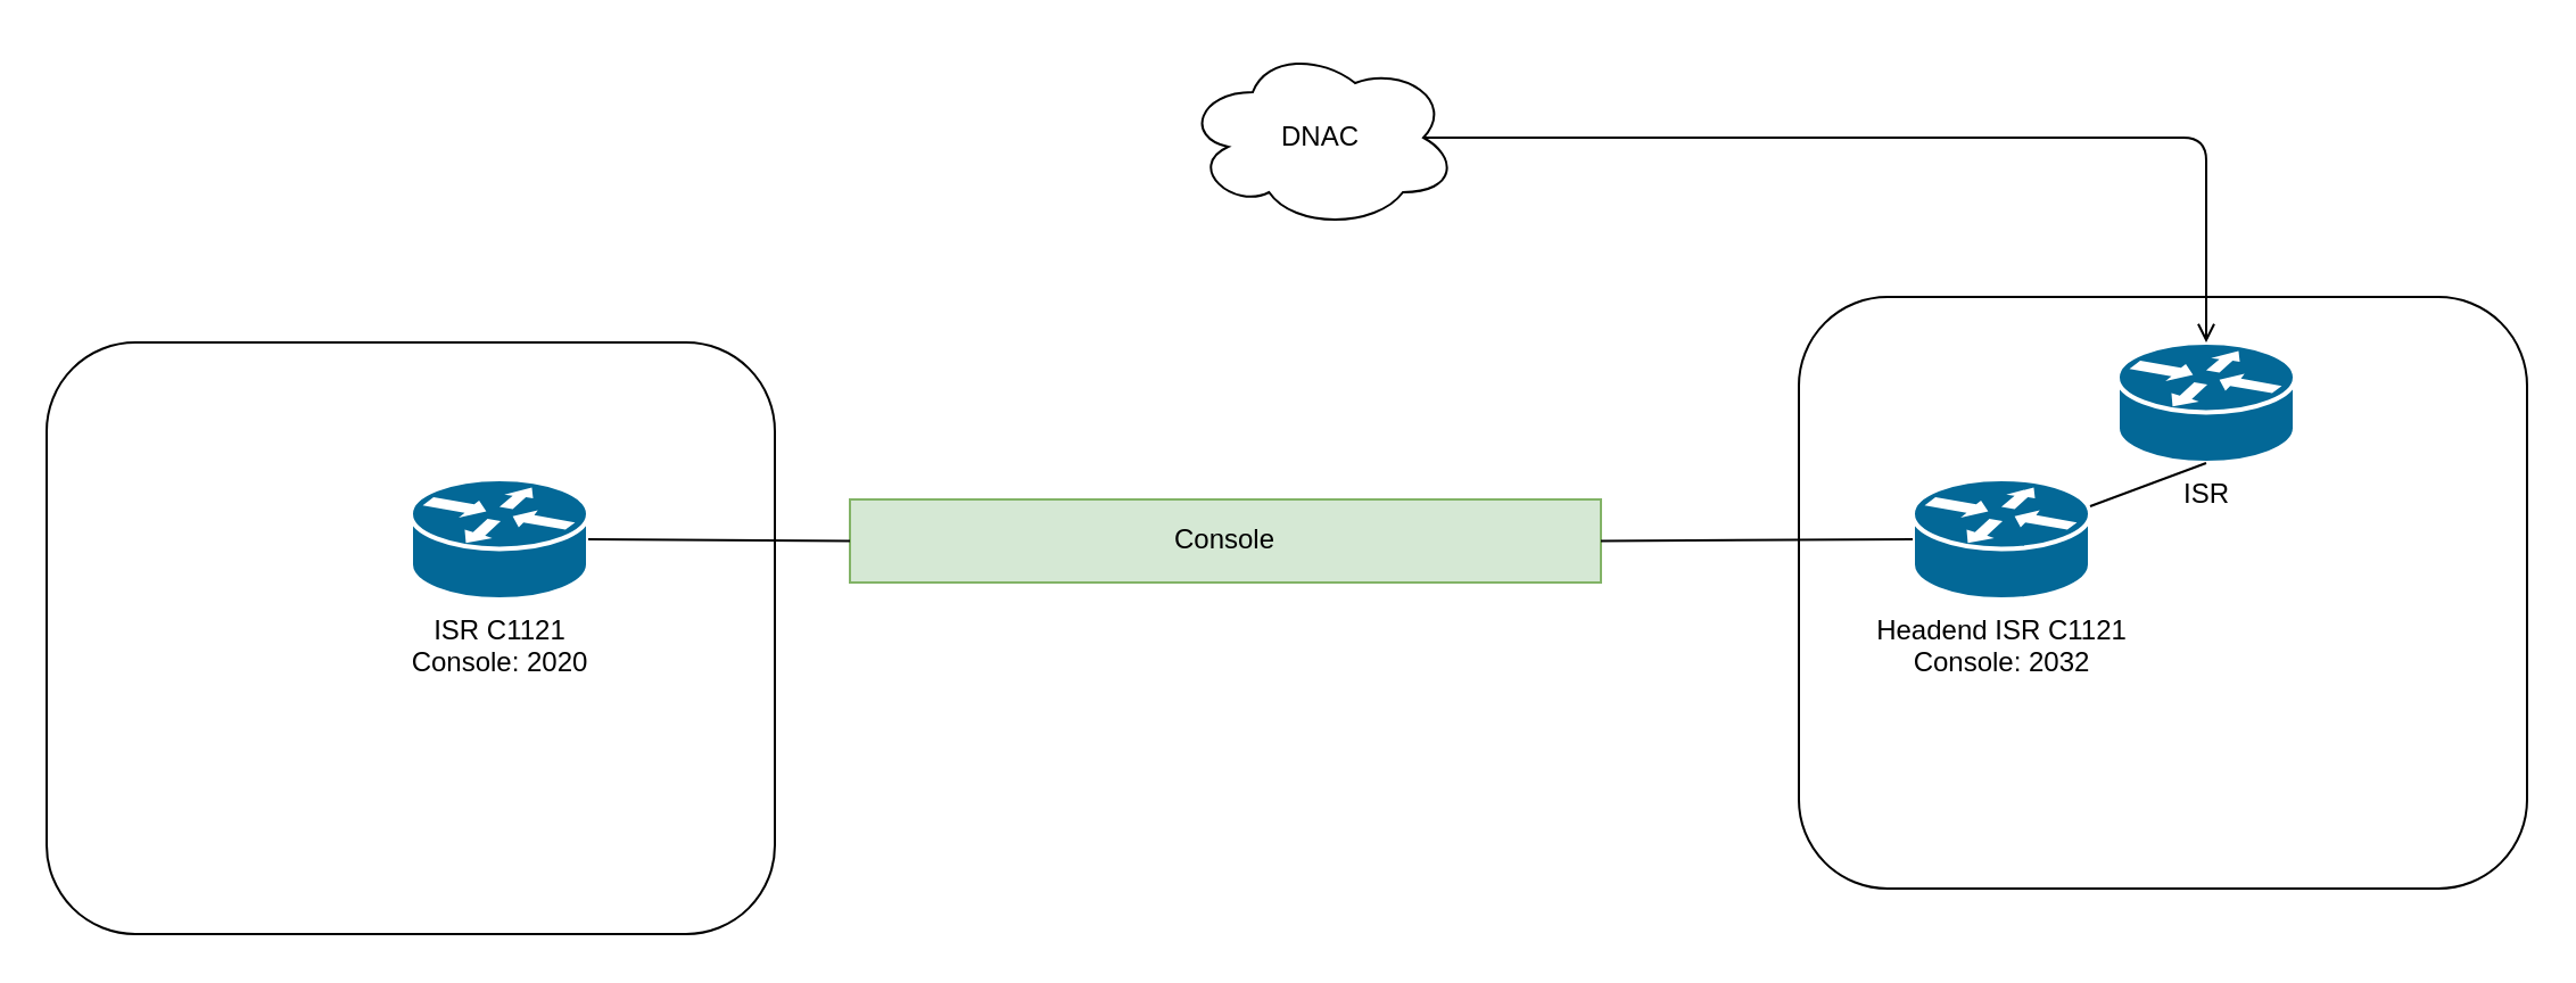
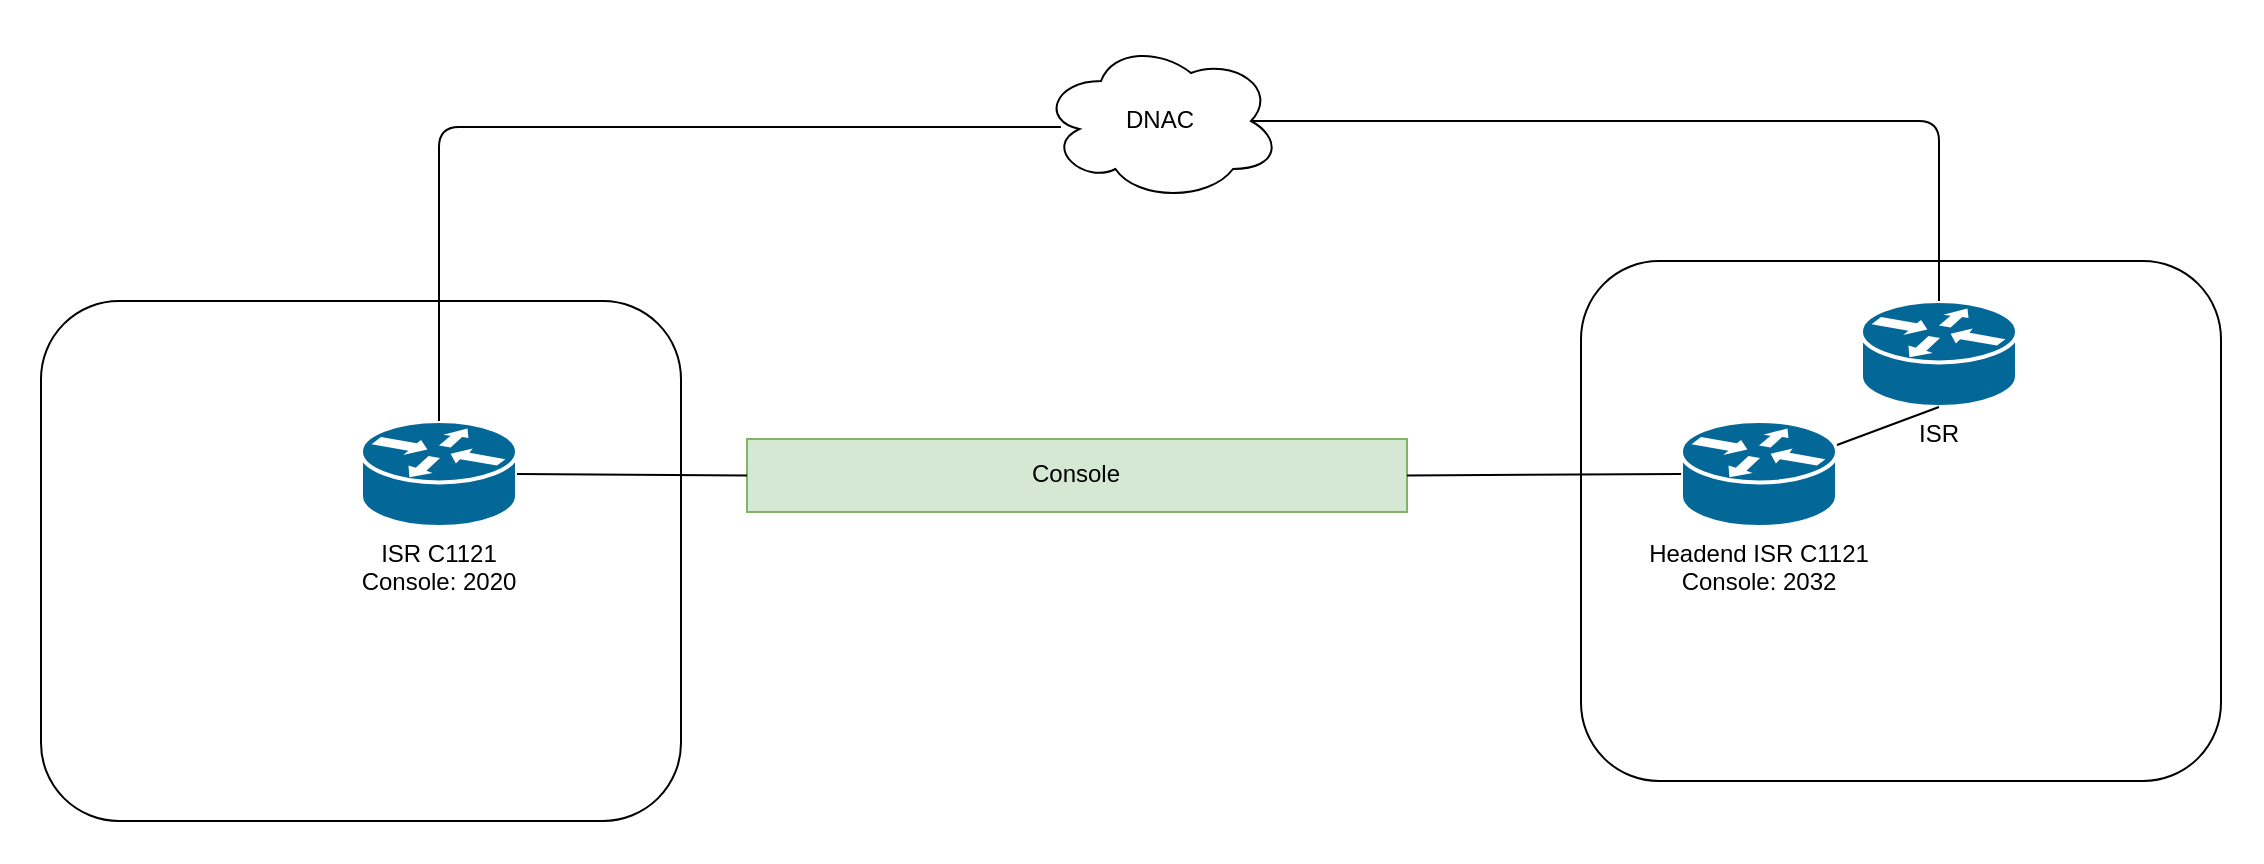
+ <mxCell id="10" value="" style="endArrow=none;html=1;entryX=0.5;entryY=0;entryDx=0;entryDy=0;entryPerimeter=0;exitX=0.083;exitY=0.538;exitDx=0;exitDy=0;exitPerimeter=0;" edge="1" parent="1" source="9" target="4"><mxGeometry width="50" height="50" relative="1" as="geometry"><mxPoint x="580" y="50" as="sourcePoint" /><mxPoint x="630" y="0" as="targetPoint" /><Array as="points"><mxPoint x="219" y="63" /></Array></mxGeometry></mxCell>
- <mxCell id="12" value="" style="endArrow=open;html=1;entryX=0.5;entryY=0;entryDx=0;entryDy=0;entryPerimeter=0;exitX=0.875;exitY=0.5;exitDx=0;exitDy=0;exitPerimeter=0;" edge="1" parent="1" source="9" target="11"><mxGeometry width="50" height="50" relative="1" as="geometry"><mxPoint x="580" y="160" as="sourcePoint" /><mxPoint x="630" y="110" as="targetPoint" /><Array as="points"><mxPoint x="969" y="60" /></Array></mxGeometry></mxCell>
+ <mxCell id="12" value="" style="endArrow=none;html=1;entryX=0.5;entryY=0;entryDx=0;entryDy=0;entryPerimeter=0;exitX=0.875;exitY=0.5;exitDx=0;exitDy=0;exitPerimeter=0;" edge="1" parent="1" source="9" target="11"><mxGeometry width="50" height="50" relative="1" as="geometry"><mxPoint x="580" y="160" as="sourcePoint" /><mxPoint x="630" y="110" as="targetPoint" /><Array as="points"><mxPoint x="969" y="60" /></Array></mxGeometry></mxCell>
